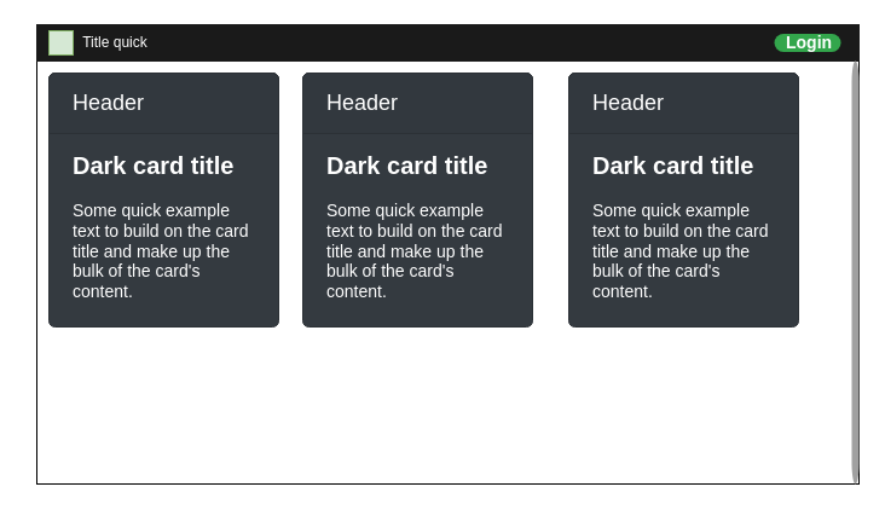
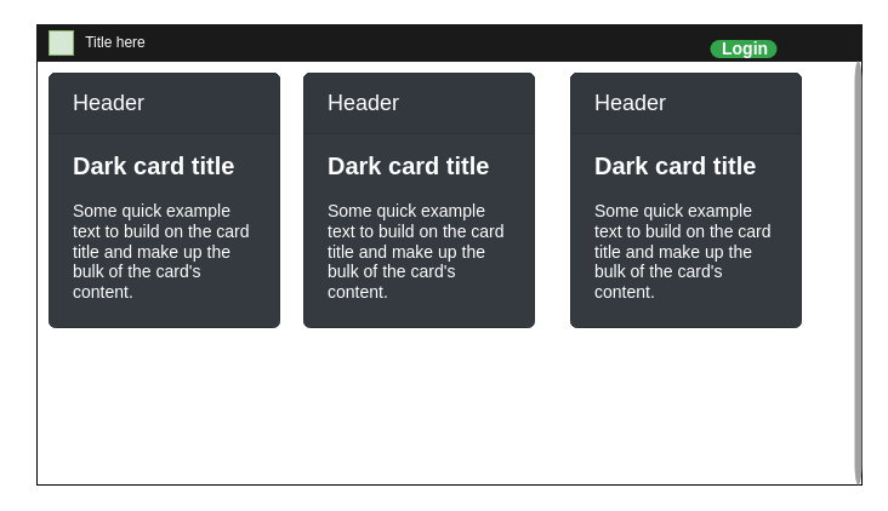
- <mxCell id="7" value="&lt;font color=&quot;#ffffff&quot;&gt;Title quick&lt;/font&gt;" style="text;html=1;align=center;verticalAlign=middle;whiteSpace=wrap;rounded=0;" vertex="1" parent="1"><mxGeometry x="20" y="25" width="150" height="20" as="geometry" /></mxCell>
+ <mxCell id="7" value="&lt;font color=&quot;#ffffff&quot;&gt;Title here&lt;/font&gt;" style="text;html=1;align=center;verticalAlign=middle;whiteSpace=wrap;rounded=0;" vertex="1" parent="1"><mxGeometry x="20" y="25" width="150" height="20" as="geometry" /></mxCell>
- <mxCell id="8" value="Login" style="rounded=1;whiteSpace=wrap;html=1;arcSize=50;strokeColor=none;strokeWidth=1;fillColor=#33A64C;fontColor=#FFFFFF;whiteSpace=wrap;align=left;verticalAlign=middle;spacingLeft=0;fontStyle=1;fontSize=14;spacing=10;" vertex="1" parent="1"><mxGeometry x="640" y="27.5" width="55" height="15" as="geometry" /></mxCell>
+ <mxCell id="8" value="Login" style="rounded=1;whiteSpace=wrap;html=1;arcSize=50;strokeColor=none;strokeWidth=1;fillColor=#33A64C;fontColor=#FFFFFF;whiteSpace=wrap;align=left;verticalAlign=middle;spacingLeft=0;fontStyle=1;fontSize=14;spacing=10;" vertex="1" parent="1"><mxGeometry x="585" y="32.5" width="55" height="15" as="geometry" /></mxCell>
